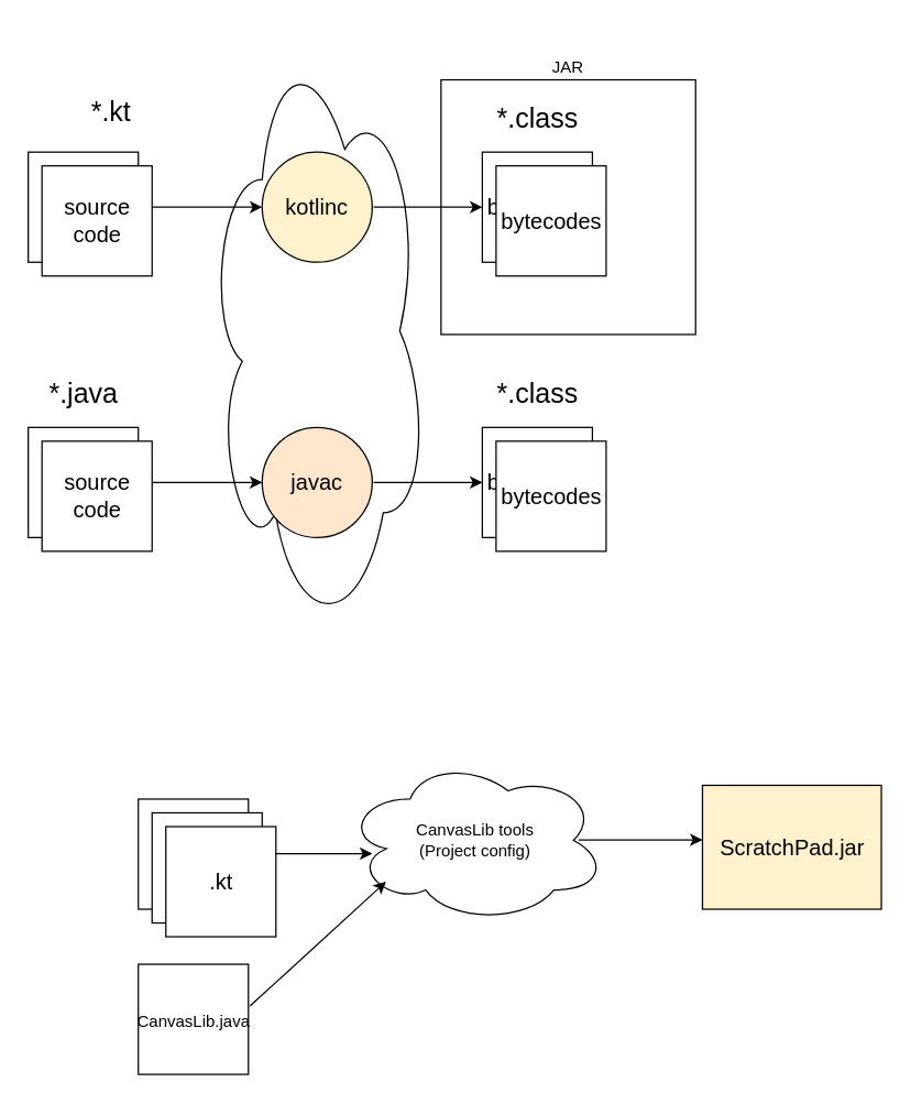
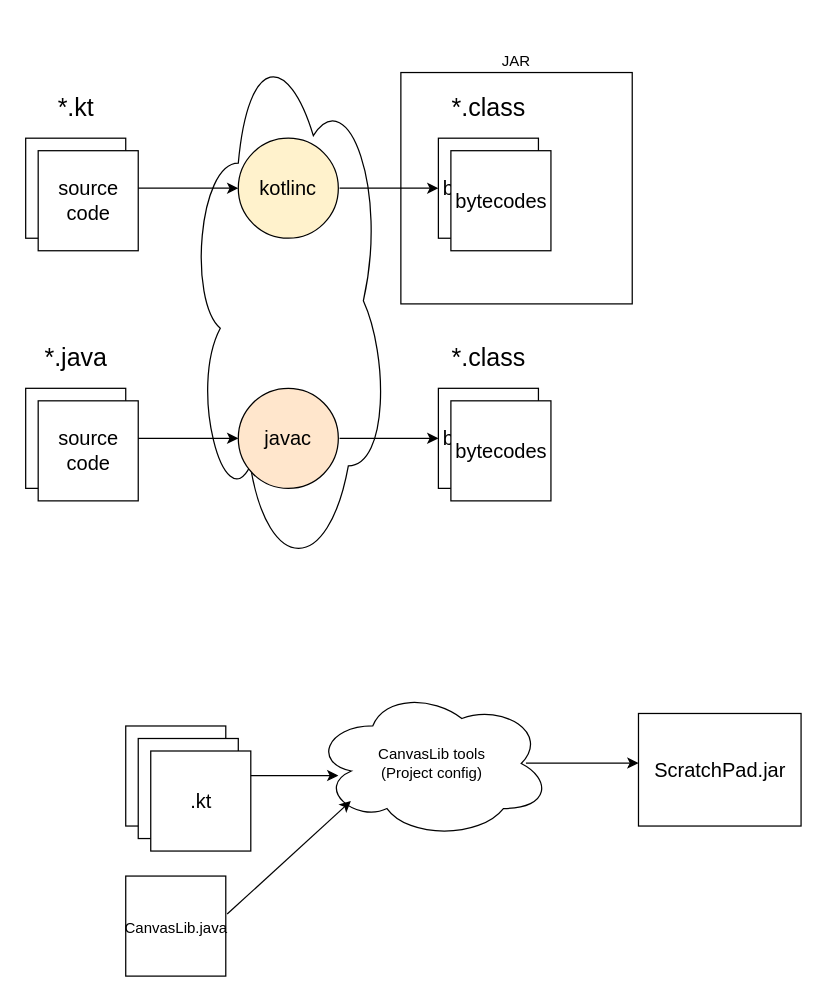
- <mxCell id="6" value="*.kt" style="text;html=1;align=center;verticalAlign=middle;resizable=0;points=[];autosize=1;fontSize=20;" parent="1" vertex="1"><mxGeometry x="60" y="65" width="40" height="30" as="geometry" /></mxCell>
+ <mxCell id="6" value="*.kt" style="text;html=1;align=center;verticalAlign=middle;resizable=0;points=[];autosize=1;fontSize=20;" parent="1" vertex="1"><mxGeometry x="40" y="70" width="40" height="30" as="geometry" /></mxCell>
- <mxCell id="24" value="ScratchPad.jar" style="html=1;fontSize=16;fillColor=#fff2cc;" parent="1" vertex="1"><mxGeometry x="510" y="570" width="130" height="90" as="geometry" /></mxCell>
+ <mxCell id="24" value="ScratchPad.jar" style="html=1;fontSize=16;" parent="1" vertex="1"><mxGeometry x="510" y="570" width="130" height="90" as="geometry" /></mxCell>
